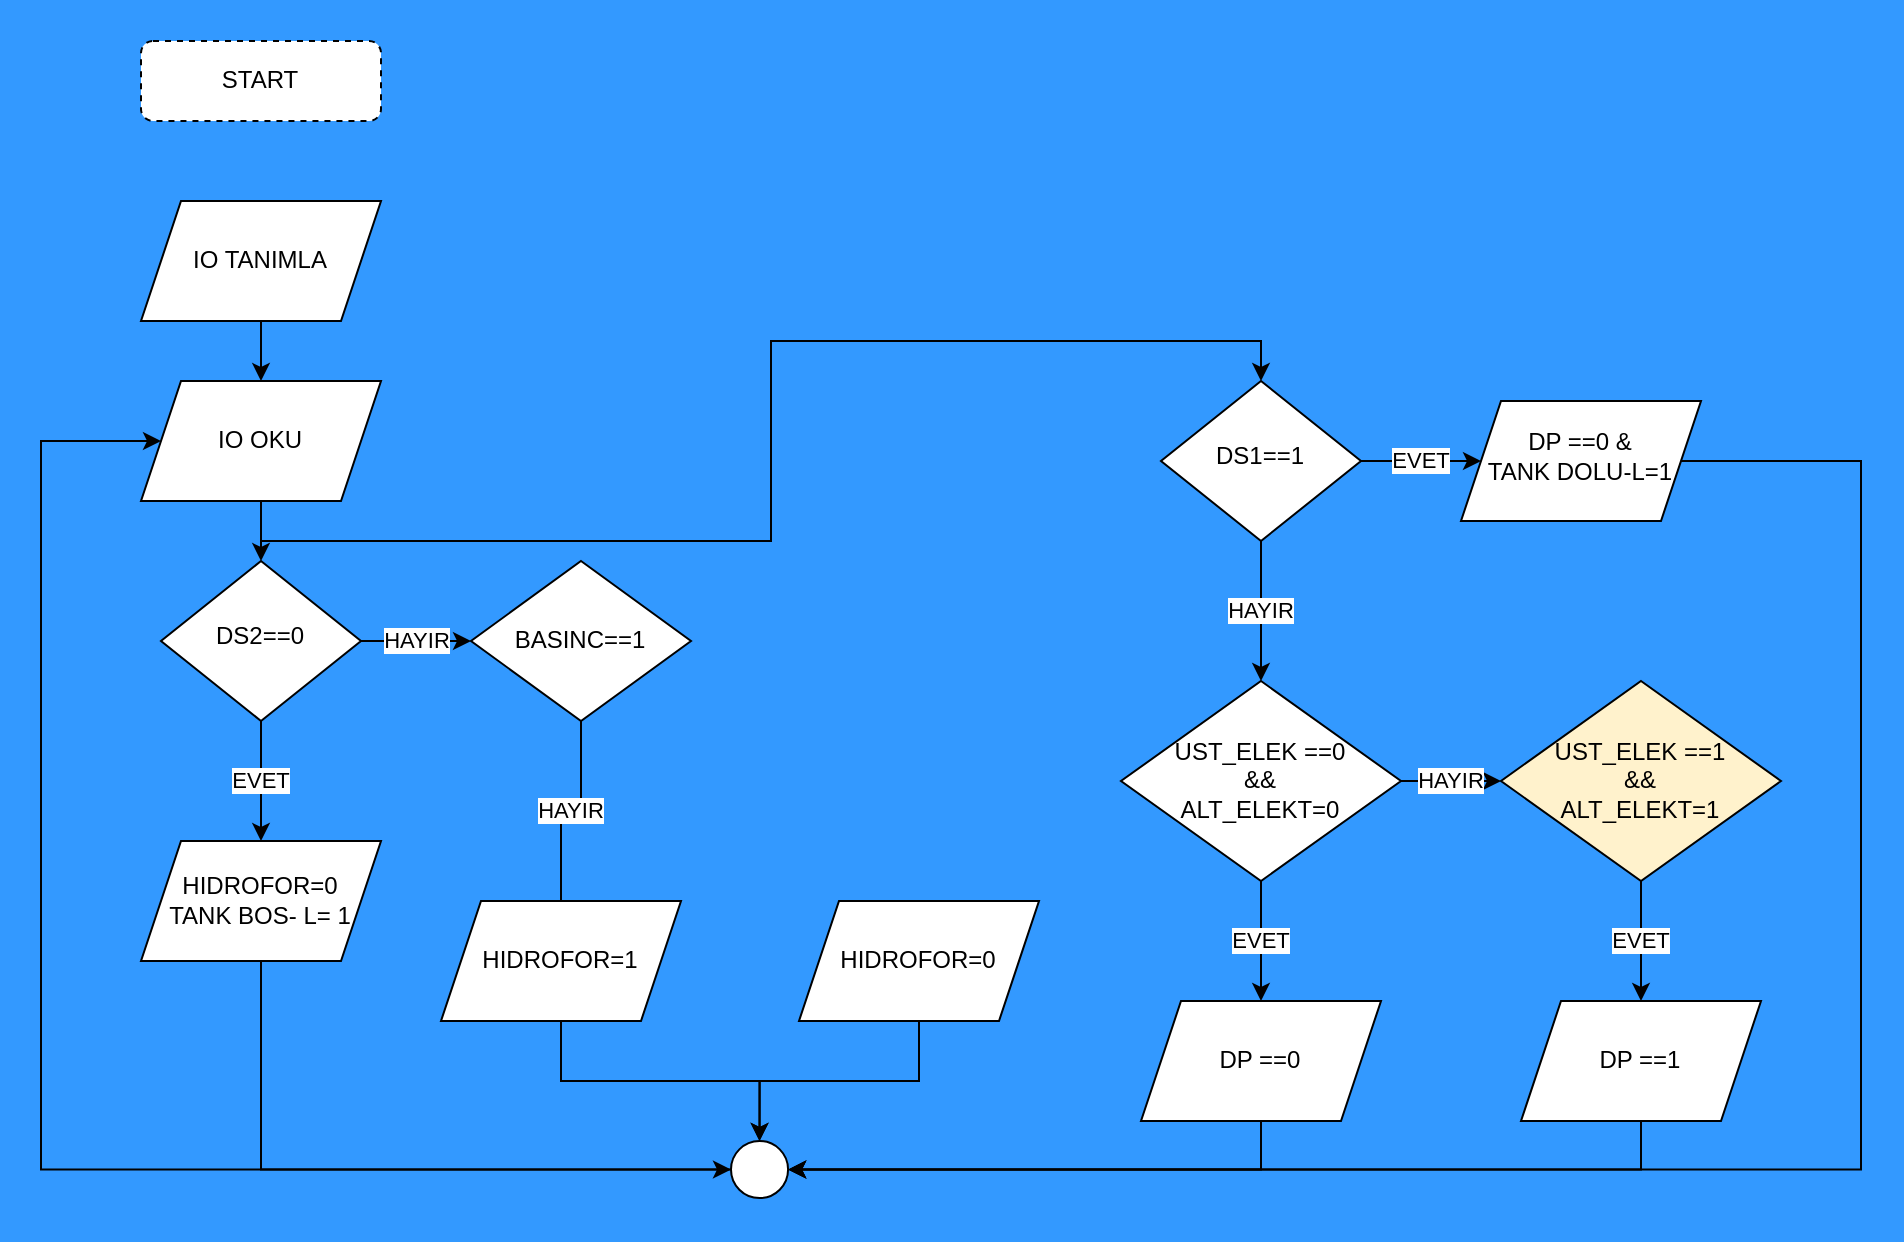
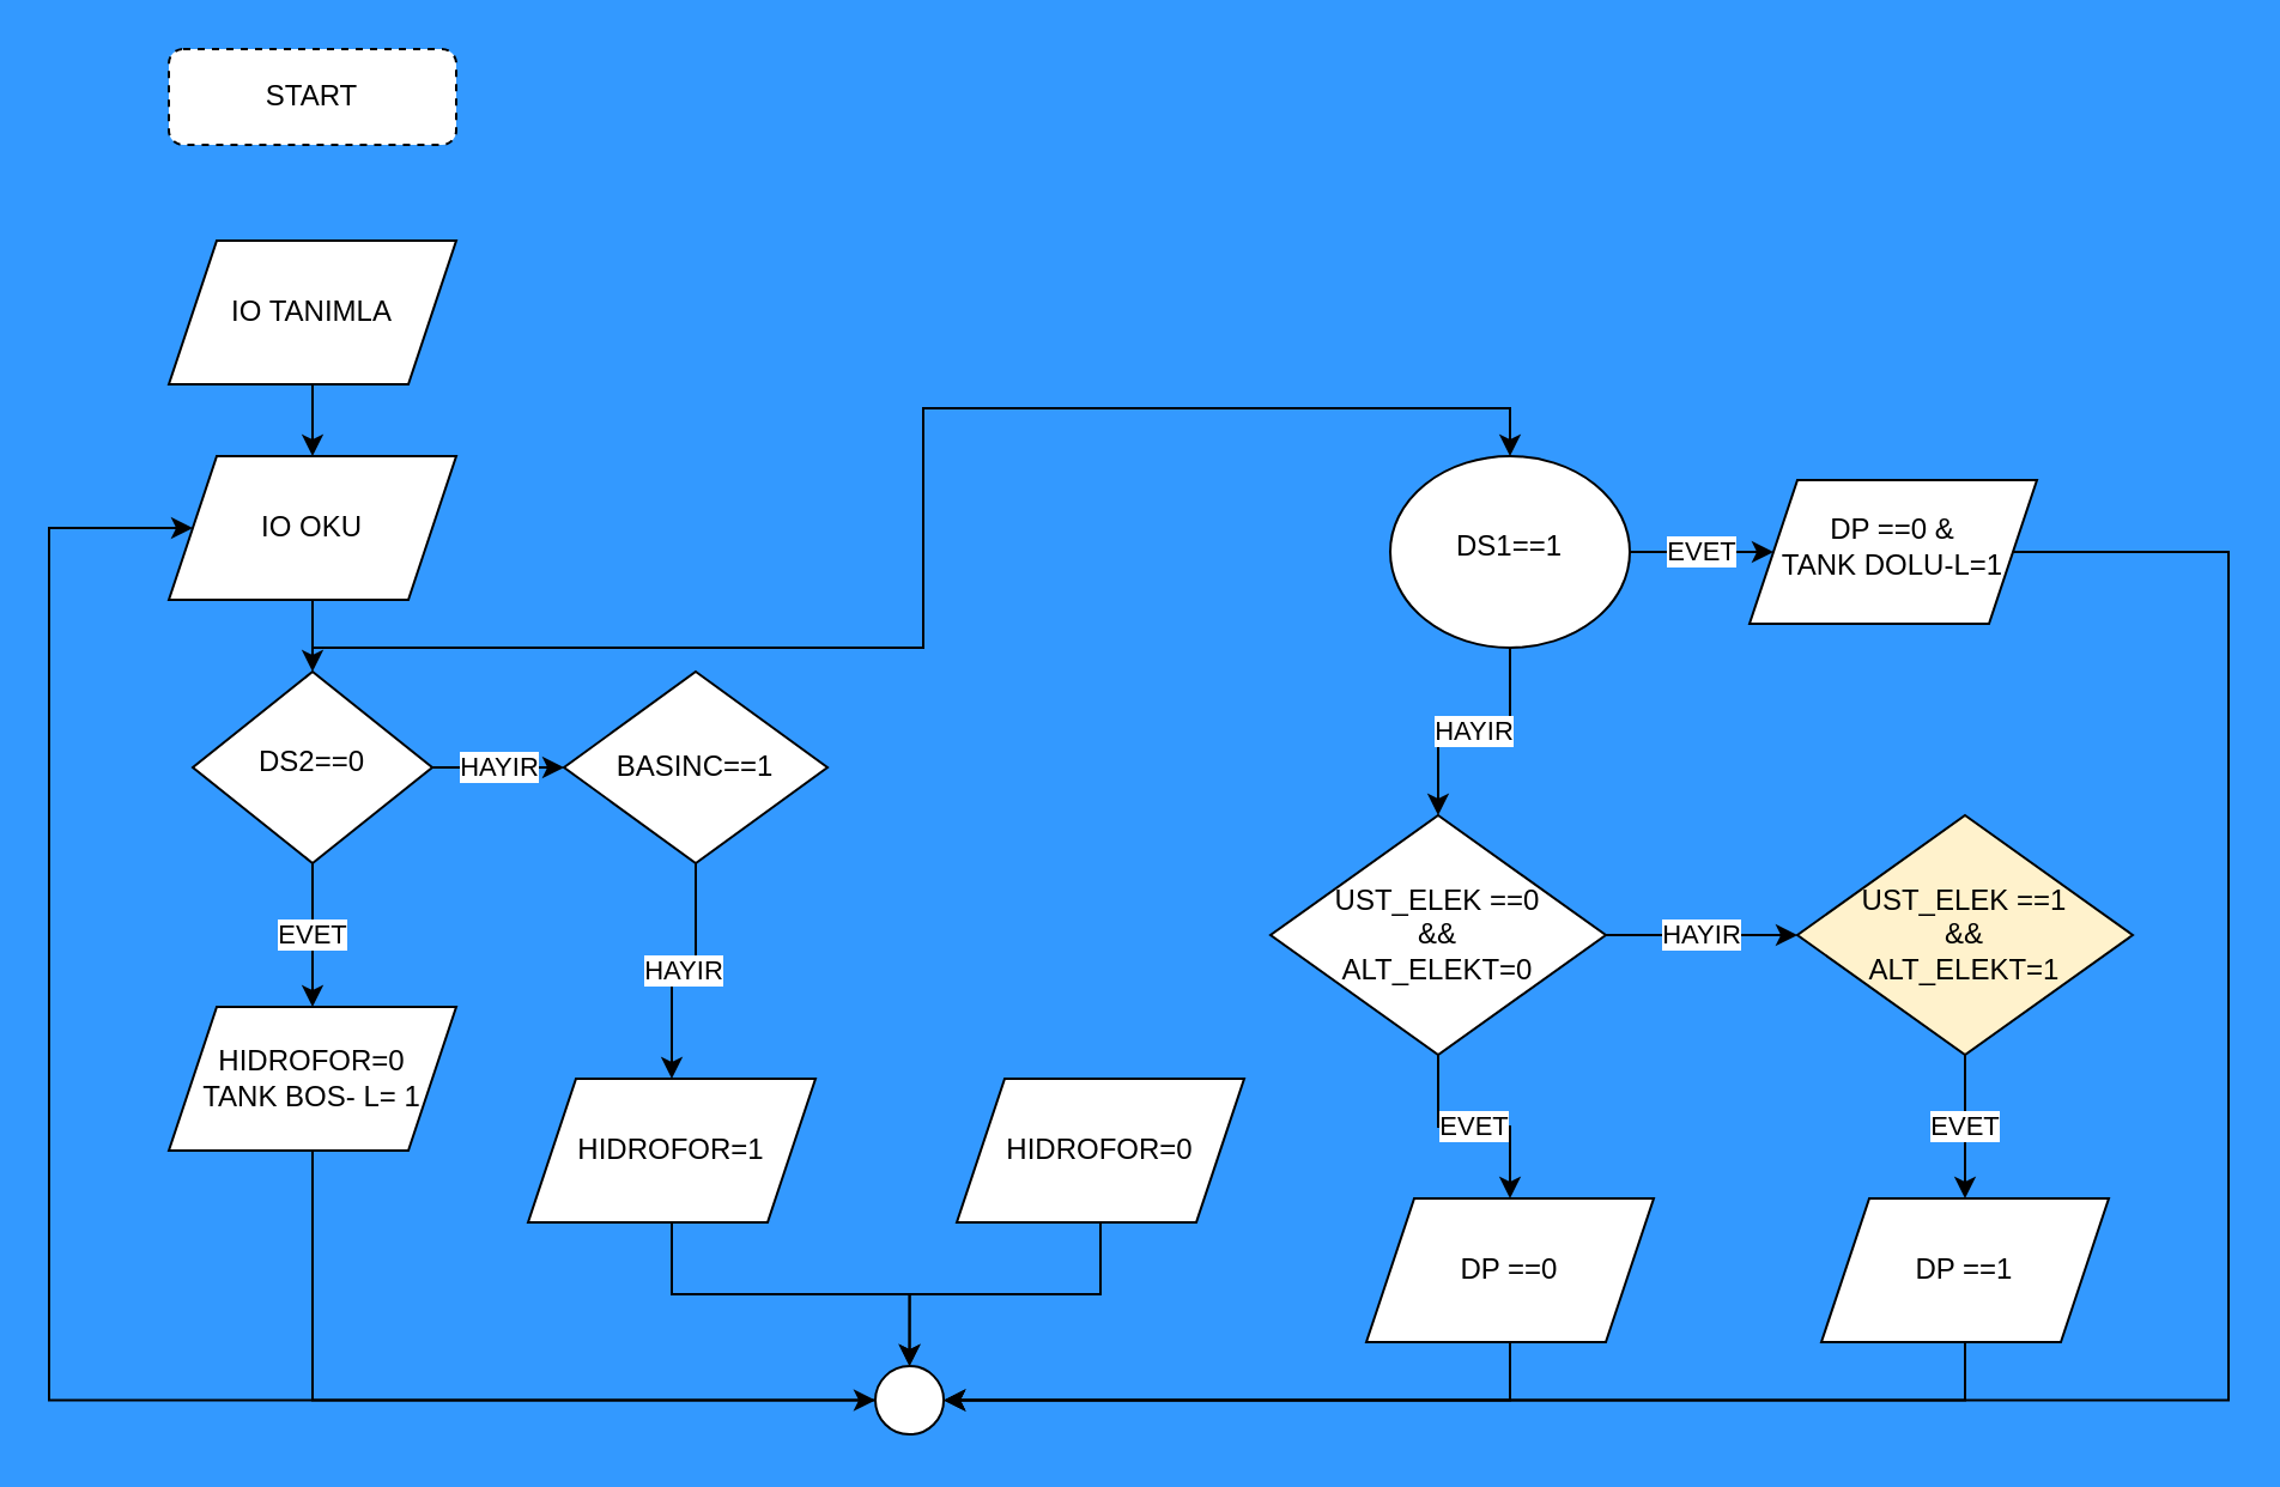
- <mxCell id="23" value="DS1==1" style="rhombus;whiteSpace=wrap;html=1;shadow=0;fontFamily=Helvetica;fontSize=12;align=center;strokeWidth=1;spacing=6;spacingTop=-4;" vertex="1" parent="1"><mxGeometry x="580" y="190" width="100" height="80" as="geometry" /></mxCell>
+ <mxCell id="23" value="DS1==1" style="ellipse;whiteSpace=wrap;html=1;shadow=0;fontFamily=Helvetica;fontSize=12;align=center;strokeWidth=1;spacing=6;spacingTop=-4;" vertex="1" parent="1"><mxGeometry x="580" y="190" width="100" height="80" as="geometry" /></mxCell>
- <mxCell id="28" value="UST_ELEK ==0&lt;br&gt;&amp;amp;&amp;amp;&lt;br&gt;ALT_ELEKT=0" style="rhombus;whiteSpace=wrap;html=1;" vertex="1" parent="1"><mxGeometry x="560" y="340" width="140" height="100" as="geometry" /></mxCell>
+ <mxCell id="28" value="UST_ELEK ==0&lt;br&gt;&amp;amp;&amp;amp;&lt;br&gt;ALT_ELEKT=0" style="rhombus;whiteSpace=wrap;html=1;" vertex="1" parent="1"><mxGeometry x="530" y="340" width="140" height="100" as="geometry" /></mxCell>
- <mxCell id="15" value="HAYIR" style="edgeStyle=orthogonalEdgeStyle;rounded=0;orthogonalLoop=1;jettySize=auto;html=1;endArrow=none;" edge="1" parent="1" source="16" target="20"><mxGeometry relative="1" as="geometry" /></mxCell>
+ <mxCell id="15" value="HAYIR" style="edgeStyle=orthogonalEdgeStyle;rounded=0;orthogonalLoop=1;jettySize=auto;html=1;" edge="1" parent="1" source="16" target="20"><mxGeometry relative="1" as="geometry" /></mxCell>
